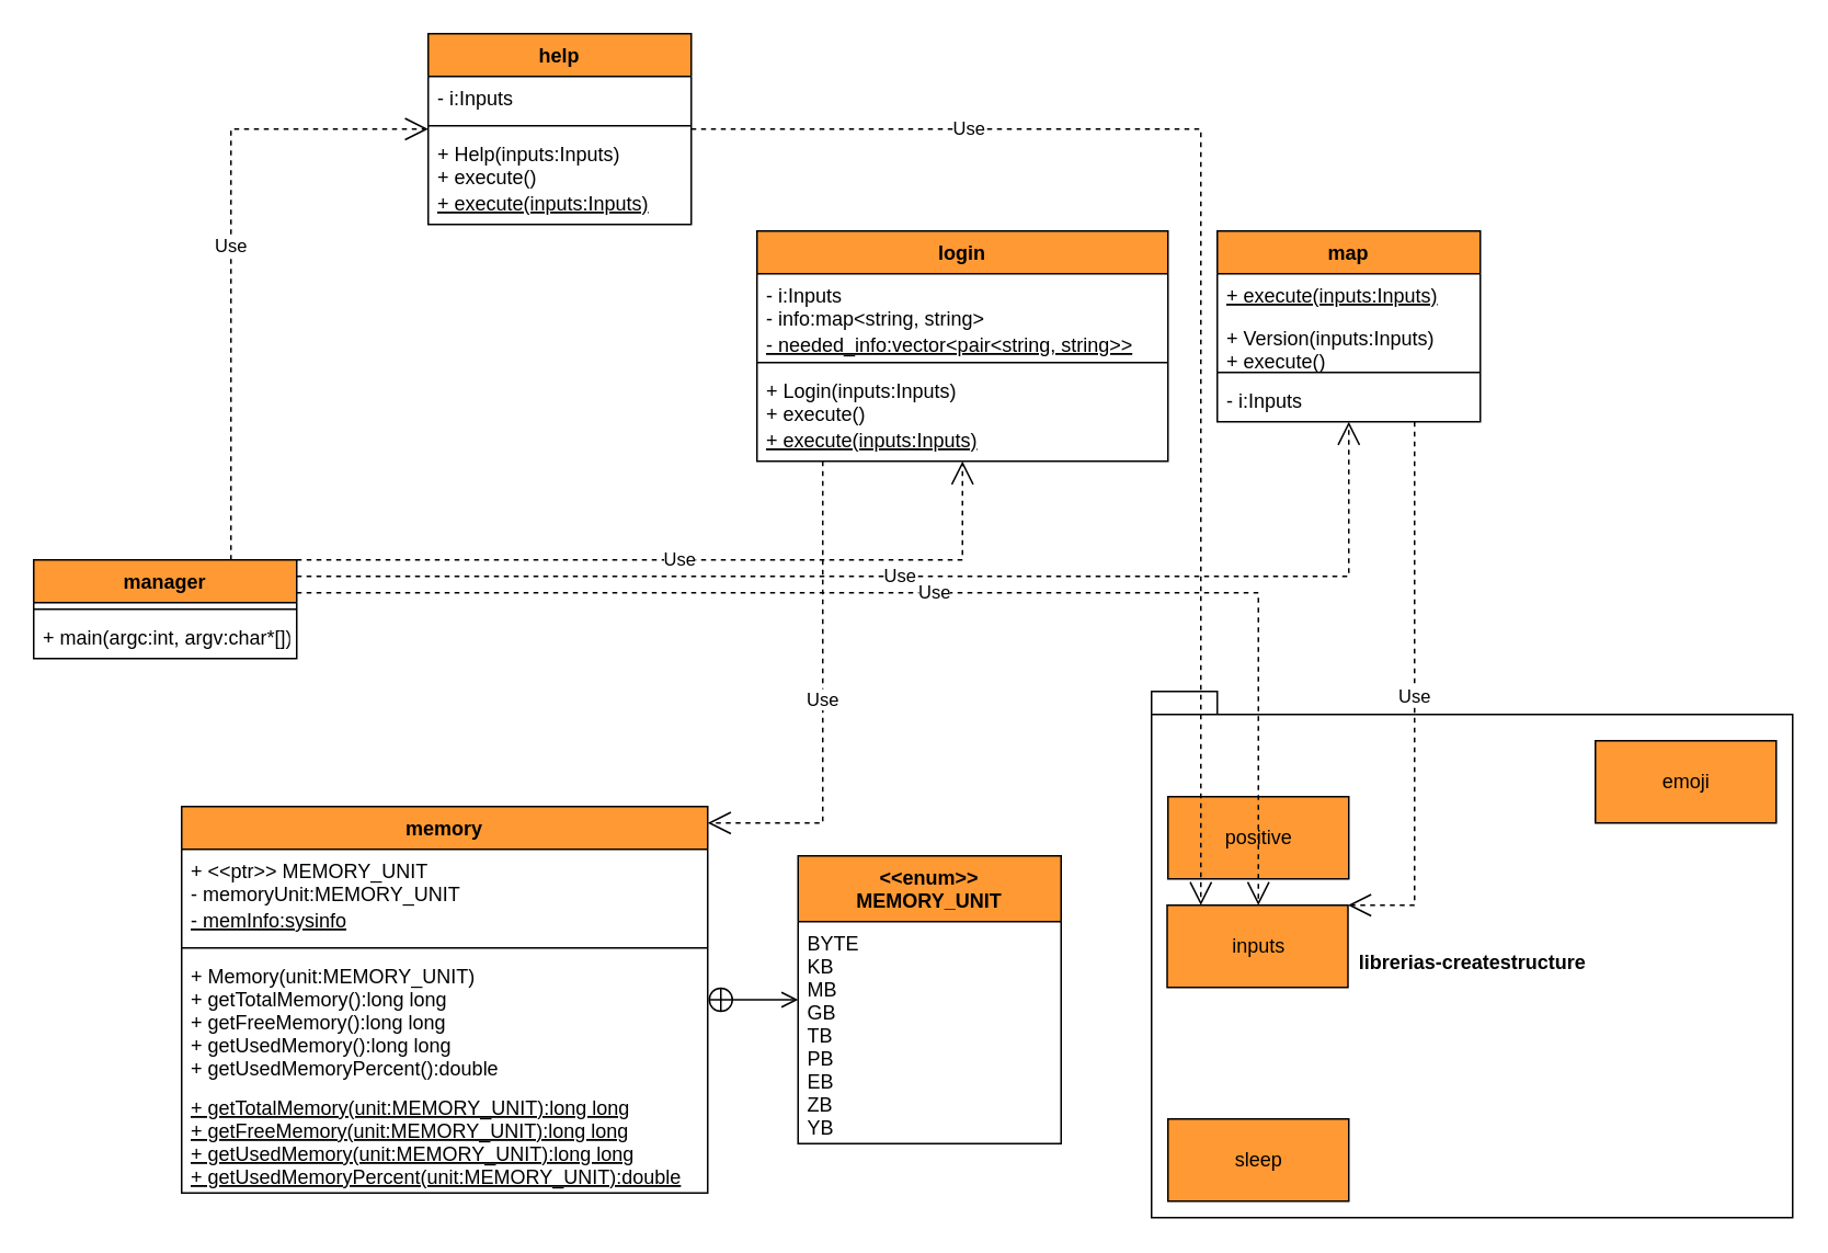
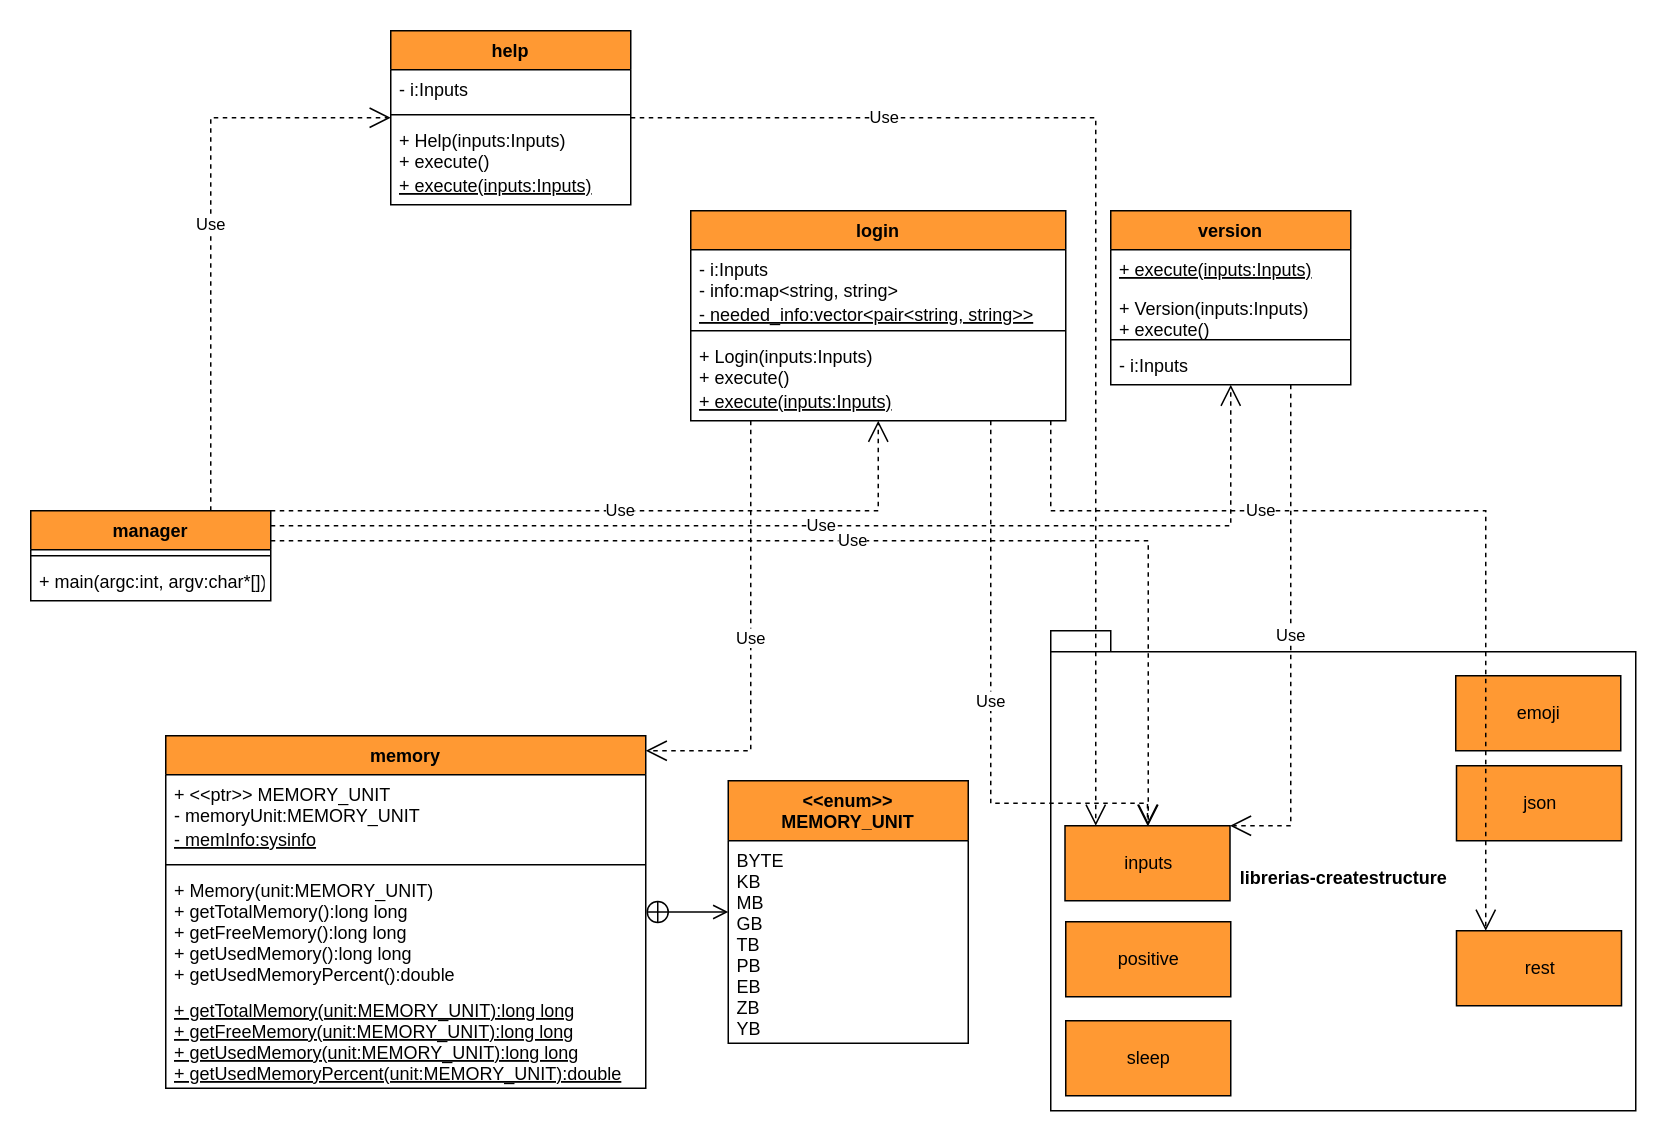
- <mxCell id="38" value="map" style="swimlane;fontStyle=1;align=center;verticalAlign=top;childLayout=stackLayout;horizontal=1;startSize=26;horizontalStack=0;resizeParent=1;resizeParentMax=0;resizeLast=0;collapsible=1;marginBottom=0;fillColor=#FF9933;" vertex="1" parent="1"><mxGeometry x="740" y="140" width="160" height="116" as="geometry" /></mxCell>
+ <mxCell id="38" value="version" style="swimlane;fontStyle=1;align=center;verticalAlign=top;childLayout=stackLayout;horizontal=1;startSize=26;horizontalStack=0;resizeParent=1;resizeParentMax=0;resizeLast=0;collapsible=1;marginBottom=0;fillColor=#FF9933;" vertex="1" parent="1"><mxGeometry x="740" y="140" width="160" height="116" as="geometry" /></mxCell>
+ <mxCell id="22" value="Use" style="endArrow=open;endSize=12;dashed=1;html=1;rounded=0;edgeStyle=orthogonalEdgeStyle;" edge="1" parent="1" source="26" target="7"><mxGeometry x="-0.365" width="160" relative="1" as="geometry"><mxPoint x="920" y="440" as="sourcePoint" /><mxPoint x="1080" y="440" as="targetPoint" /><Array as="points"><mxPoint x="700" y="340" /><mxPoint x="990" y="340" /></Array><mxPoint as="offset" /></mxGeometry></mxCell>
+ <mxCell id="23" value="Use" style="endArrow=open;endSize=12;dashed=1;html=1;rounded=0;edgeStyle=orthogonalEdgeStyle;" edge="1" parent="1" source="26" target="4"><mxGeometry width="160" relative="1" as="geometry"><mxPoint x="930" y="450" as="sourcePoint" /><mxPoint x="1090" y="450" as="targetPoint" /><Array as="points"><mxPoint x="660" y="535" /></Array></mxGeometry></mxCell>
- <mxCell id="6" value="positive" style="html=1;fillColor=#FF9933;" vertex="1" parent="1"><mxGeometry x="710" y="484" width="110" height="50" as="geometry" /></mxCell>
+ <mxCell id="6" value="positive" style="html=1;fillColor=#FF9933;" vertex="1" parent="1"><mxGeometry x="710" y="614" width="110" height="50" as="geometry" /></mxCell>
+ <mxCell id="5" value="json" style="html=1;fillColor=#FF9933;" vertex="1" parent="1"><mxGeometry x="970.5" y="510" width="110" height="50" as="geometry" /></mxCell>
+ <mxCell id="7" value="rest" style="html=1;fillColor=#FF9933;" vertex="1" parent="1"><mxGeometry x="970.5" y="620" width="110" height="50" as="geometry" /></mxCell>
